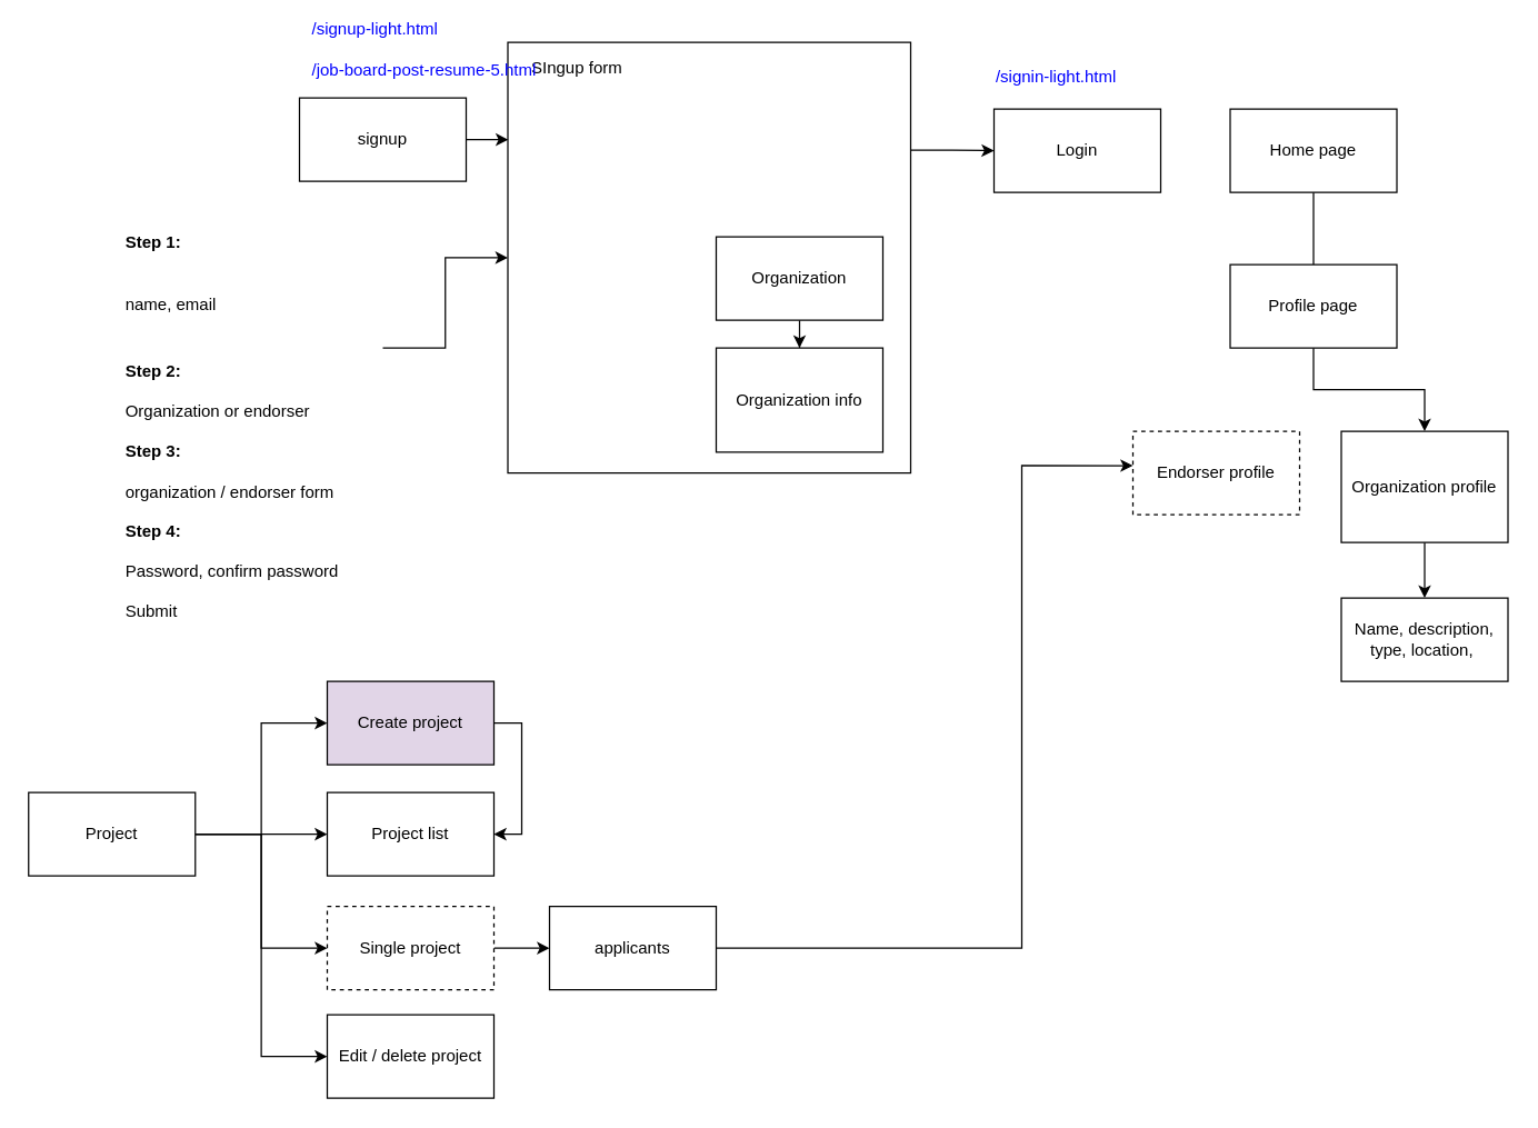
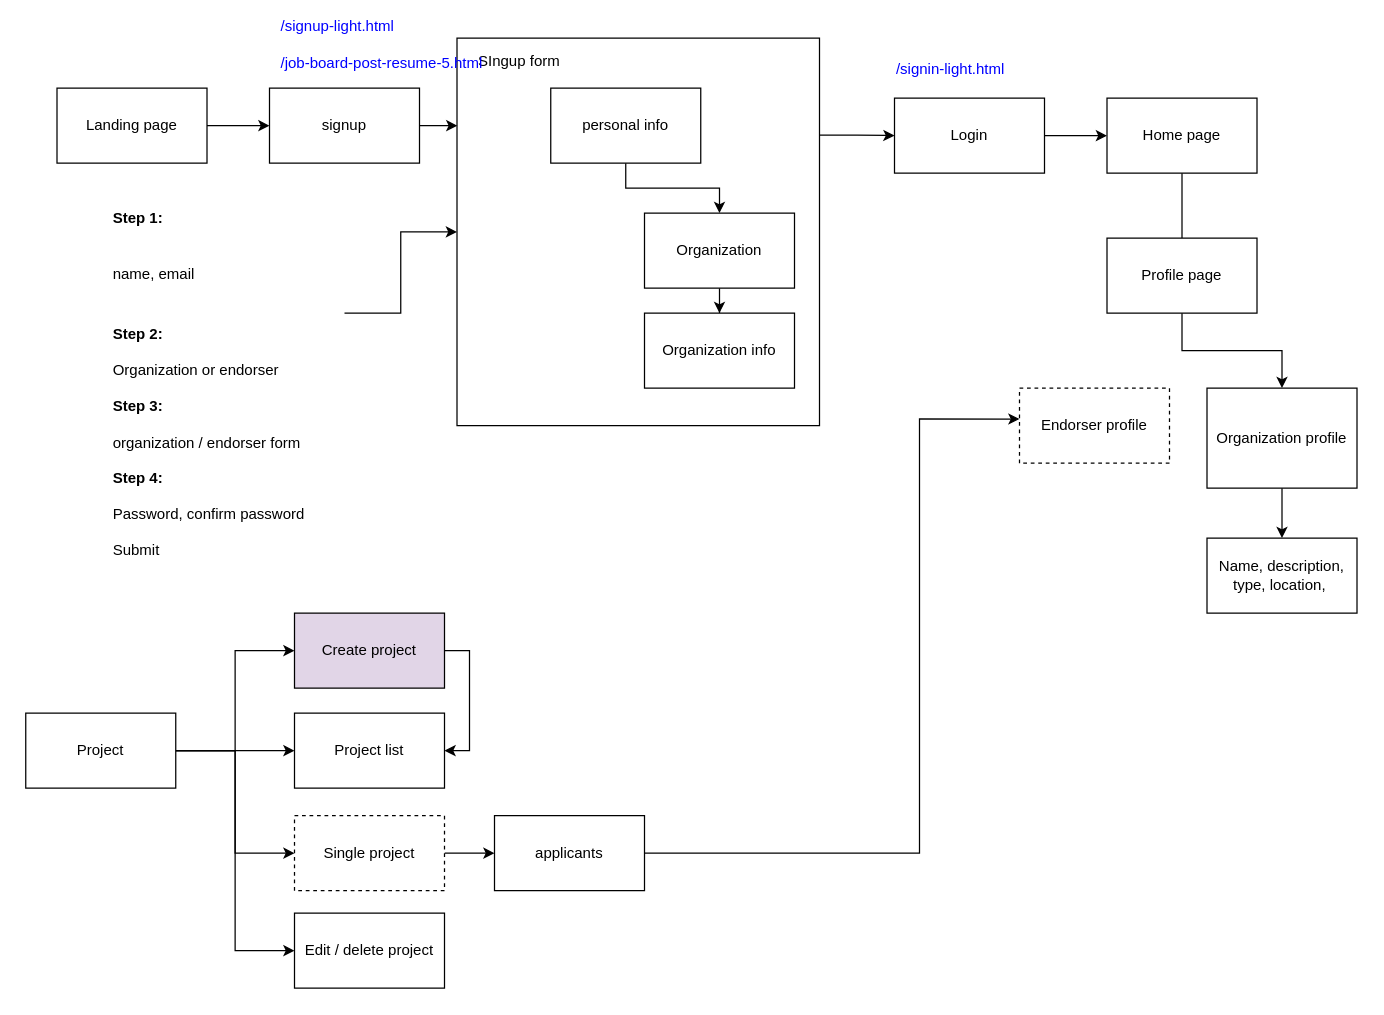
+ <mxCell id="5" value="Landing page" style="rounded=0;whiteSpace=wrap;html=1;" vertex="1" parent="1"><mxGeometry x="45" y="70" width="120" height="60" as="geometry" /></mxCell>
+ <mxCell id="4" style="edgeStyle=orthogonalEdgeStyle;rounded=0;orthogonalLoop=1;jettySize=auto;html=1;exitX=1;exitY=0.5;exitDx=0;exitDy=0;" edge="1" parent="1" source="5" target="7"><mxGeometry relative="1" as="geometry" /></mxCell>
+ <mxCell id="9" value="personal info" style="rounded=0;whiteSpace=wrap;html=1;" vertex="1" parent="1"><mxGeometry x="440" y="70" width="120" height="60" as="geometry" /></mxCell>
+ <mxCell id="14" style="edgeStyle=orthogonalEdgeStyle;rounded=0;orthogonalLoop=1;jettySize=auto;html=1;exitX=1;exitY=0.5;exitDx=0;exitDy=0;" edge="1" parent="1" source="15" target="17"><mxGeometry relative="1" as="geometry" /></mxCell>
+ <mxCell id="8" style="edgeStyle=orthogonalEdgeStyle;rounded=0;orthogonalLoop=1;jettySize=auto;html=1;exitX=0.5;exitY=1;exitDx=0;exitDy=0;" edge="1" parent="1" source="9" target="11"><mxGeometry relative="1" as="geometry" /></mxCell>
- <mxCell id="13" value="Organization info" style="rounded=0;whiteSpace=wrap;html=1;" vertex="1" parent="1"><mxGeometry x="515" y="250" width="120" height="75" as="geometry" /></mxCell>
+ <mxCell id="13" value="Organization info" style="rounded=0;whiteSpace=wrap;html=1;" vertex="1" parent="1"><mxGeometry x="515" y="250" width="120" height="60" as="geometry" /></mxCell>
